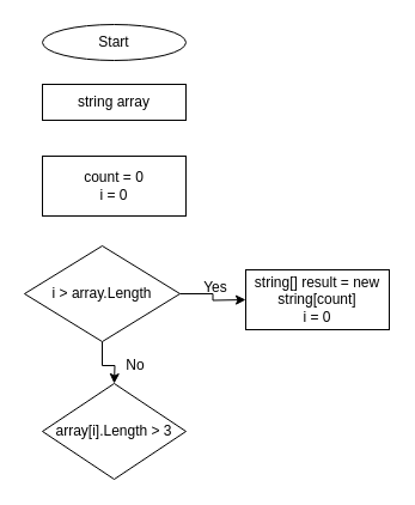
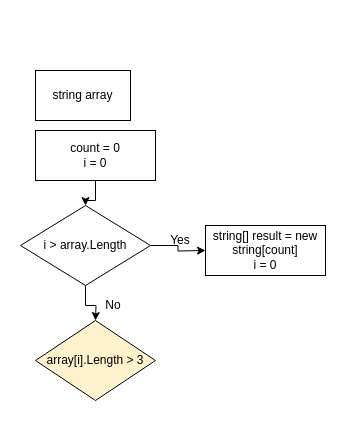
- <mxCell id="2" value="Start" style="ellipse;whiteSpace=wrap;html=1;" parent="1" vertex="1"><mxGeometry x="35" y="20" width="120" height="30" as="geometry" /></mxCell>
- <mxCell id="3" value="string array" style="rounded=0;whiteSpace=wrap;html=1;" parent="1" vertex="1"><mxGeometry x="35" y="70" width="120" height="30" as="geometry" /></mxCell>
+ <mxCell id="3" value="string array" style="rounded=0;whiteSpace=wrap;html=1;" parent="1" vertex="1"><mxGeometry x="35" y="70" width="95" height="50" as="geometry" /></mxCell>
+ <mxCell id="4" value="" style="edgeStyle=orthogonalEdgeStyle;rounded=0;orthogonalLoop=1;jettySize=auto;html=1;" edge="1" parent="1" source="5" target="8"><mxGeometry relative="1" as="geometry" /></mxCell>
- <mxCell id="9" value="array[i].Length &amp;gt; 3" style="rhombus;whiteSpace=wrap;html=1;" vertex="1" parent="1"><mxGeometry x="35" y="320" width="120" height="80" as="geometry" /></mxCell>
+ <mxCell id="9" value="array[i].Length &amp;gt; 3" style="rhombus;whiteSpace=wrap;html=1;fillColor=#fff2cc;" vertex="1" parent="1"><mxGeometry x="35" y="320" width="120" height="80" as="geometry" /></mxCell>
